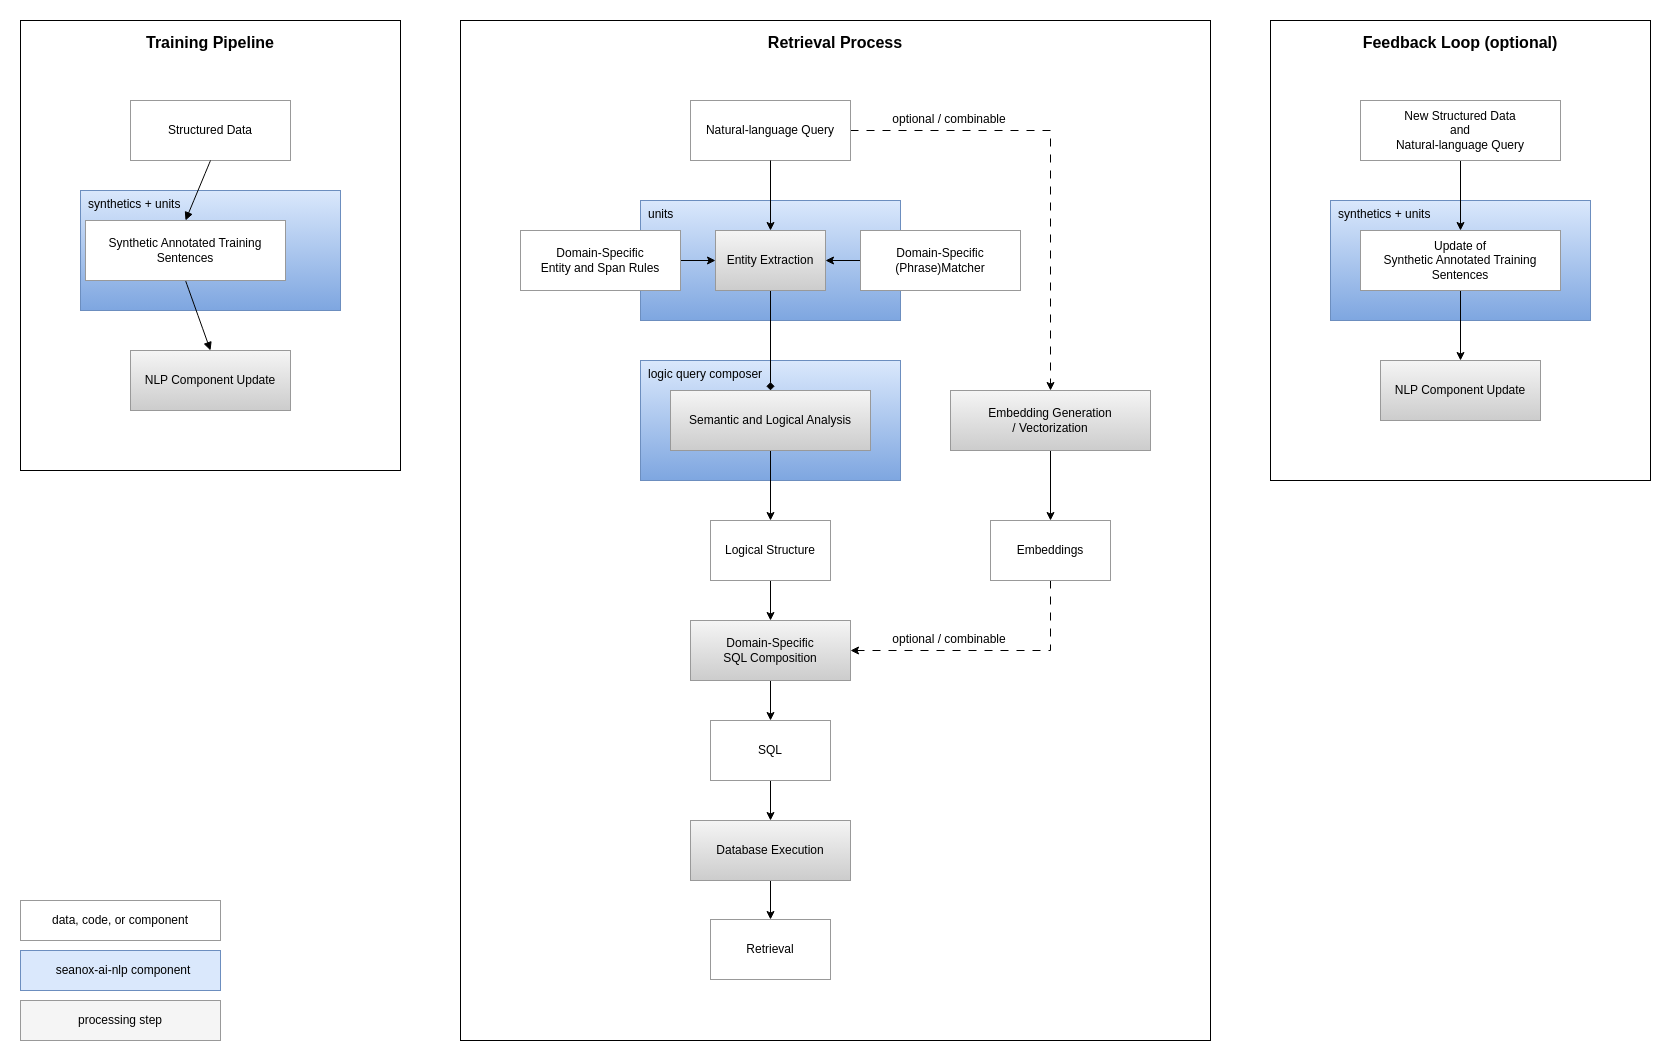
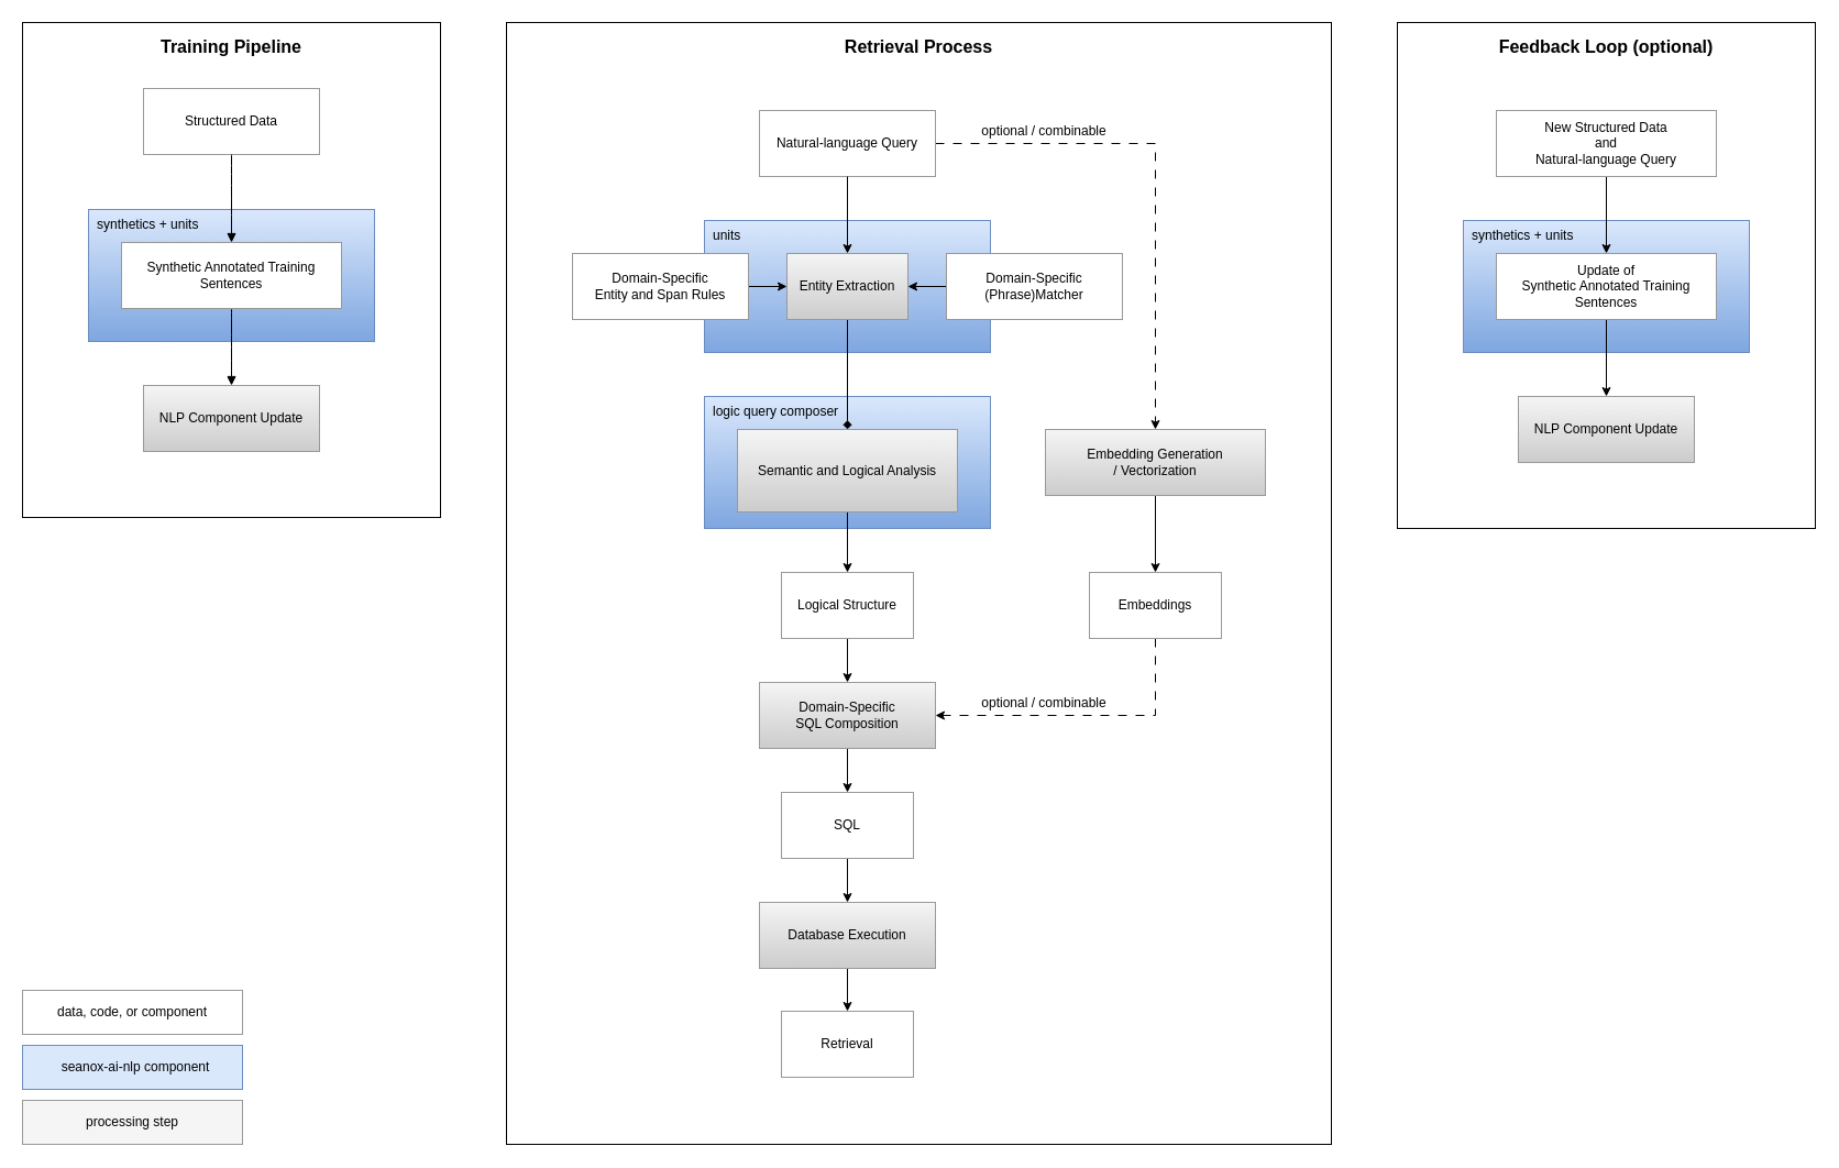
- <mxCell id="26" value="Structured Data" style="whiteSpace=wrap;strokeWidth=1;strokeColor=#999999;" parent="1" vertex="1"><mxGeometry x="130" y="100" width="160" height="60" as="geometry" /></mxCell>
+ <mxCell id="26" value="Structured Data" style="whiteSpace=wrap;strokeWidth=1;strokeColor=#999999;" parent="1" vertex="1"><mxGeometry x="130" y="80" width="160" height="60" as="geometry" /></mxCell>
- <mxCell id="31" value="Synthetic Annotated Training Sentences" style="whiteSpace=wrap;strokeWidth=1;strokeColor=#999999;" parent="1" vertex="1"><mxGeometry x="85" y="220" width="200" height="60" as="geometry" /></mxCell>
+ <mxCell id="31" value="Synthetic Annotated Training Sentences" style="whiteSpace=wrap;strokeWidth=1;strokeColor=#999999;" parent="1" vertex="1"><mxGeometry x="110" y="220" width="200" height="60" as="geometry" /></mxCell>
- <mxCell id="33" value="Semantic and Logical Analysis" style="whiteSpace=wrap;strokeWidth=1;strokeColor=#999999;fillColor=#f5f5f5;gradientColor=#CCCCCC;" parent="1" vertex="1"><mxGeometry x="670" y="390" width="200" height="60" as="geometry" /></mxCell>
+ <mxCell id="33" value="Semantic and Logical Analysis" style="whiteSpace=wrap;strokeWidth=1;strokeColor=#999999;fillColor=#f5f5f5;gradientColor=#CCCCCC;" parent="1" vertex="1"><mxGeometry x="670" y="390" width="200" height="75" as="geometry" /></mxCell>
